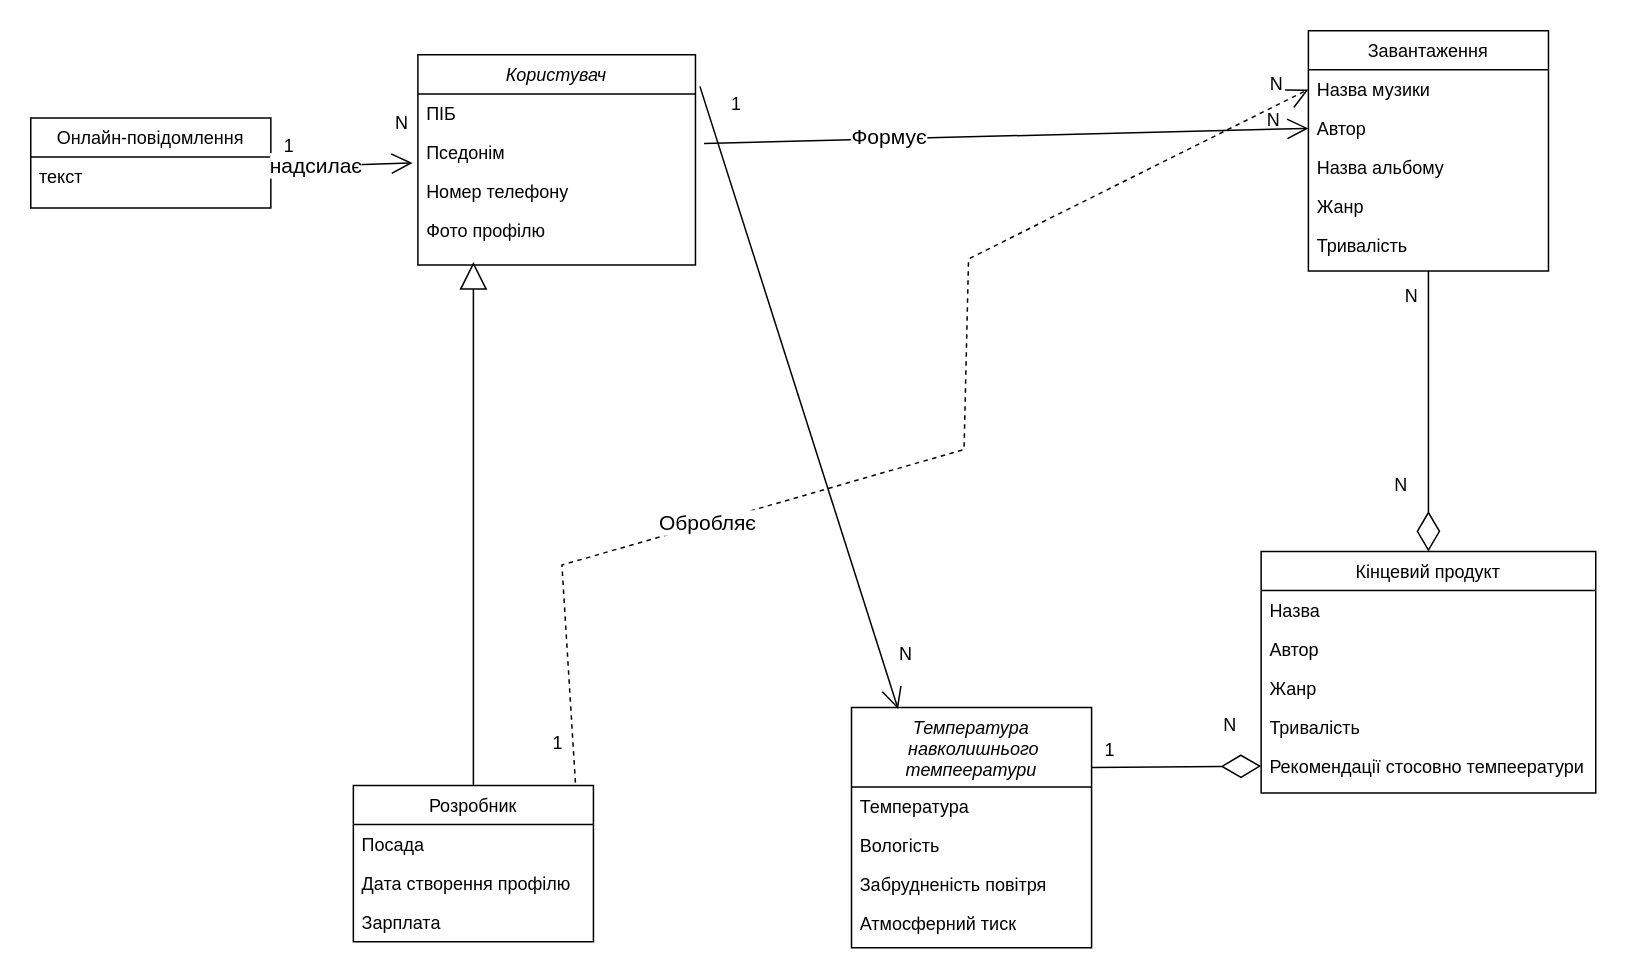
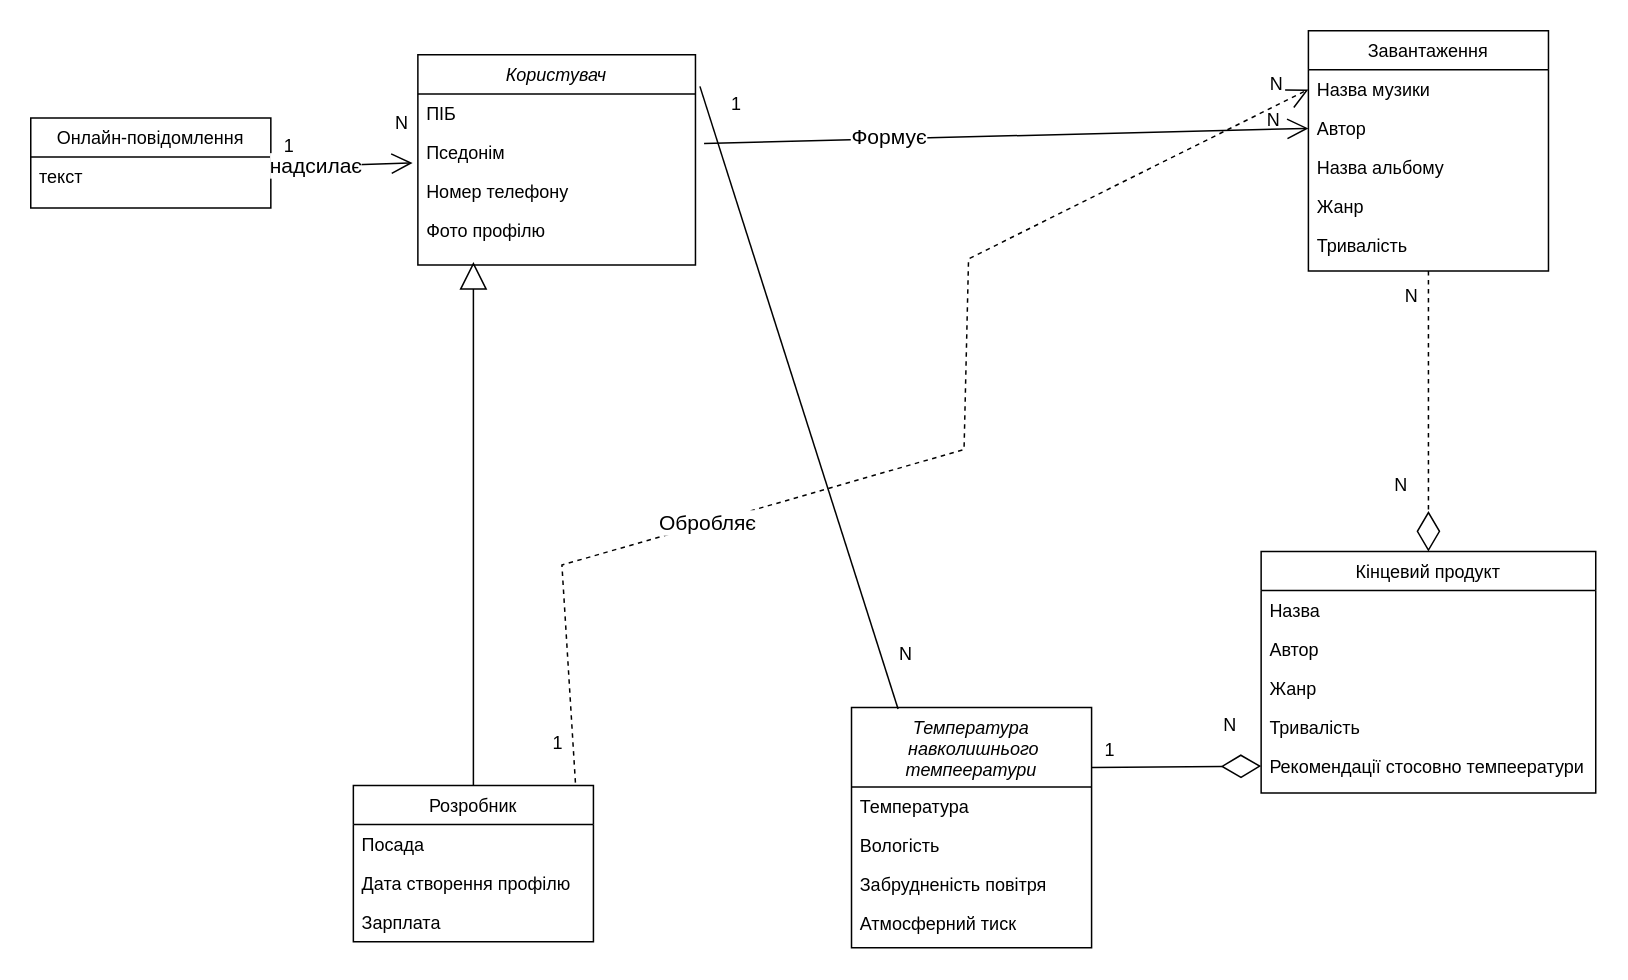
- <mxCell id="25" value="" style="endArrow=diamondThin;endFill=0;endSize=24;html=1;rounded=0;exitX=0.5;exitY=1;exitDx=0;exitDy=0;entryX=0.5;entryY=0;entryDx=0;entryDy=0;" parent="1" source="13" target="19" edge="1"><mxGeometry width="160" relative="1" as="geometry"><mxPoint x="231" y="404" as="sourcePoint" /><mxPoint x="391" y="404" as="targetPoint" /></mxGeometry></mxCell>
+ <mxCell id="25" value="" style="endArrow=diamondThin;endFill=0;endSize=24;html=1;rounded=0;exitX=0.5;exitY=1;exitDx=0;exitDy=0;entryX=0.5;entryY=0;entryDx=0;entryDy=0;dashed=1;" parent="1" source="13" target="19" edge="1"><mxGeometry width="160" relative="1" as="geometry"><mxPoint x="231" y="404" as="sourcePoint" /><mxPoint x="391" y="404" as="targetPoint" /></mxGeometry></mxCell>
- <mxCell id="39" value="" style="endArrow=open;endFill=1;endSize=12;html=1;rounded=0;fontSize=14;entryX=0.194;entryY=0.006;entryDx=0;entryDy=0;entryPerimeter=0;exitX=1.016;exitY=-0.192;exitDx=0;exitDy=0;exitPerimeter=0;" parent="1" target="33" edge="1" source="3"><mxGeometry width="160" relative="1" as="geometry"><mxPoint x="494" y="54" as="sourcePoint" /><mxPoint x="881.5" y="95" as="targetPoint" /></mxGeometry></mxCell>
+ <mxCell id="39" value="" style="endArrow=none;endFill=1;endSize=12;html=1;rounded=0;fontSize=14;entryX=0.194;entryY=0.006;entryDx=0;entryDy=0;entryPerimeter=0;exitX=1.016;exitY=-0.192;exitDx=0;exitDy=0;exitPerimeter=0;" parent="1" target="33" edge="1" source="3"><mxGeometry width="160" relative="1" as="geometry"><mxPoint x="494" y="54" as="sourcePoint" /><mxPoint x="881.5" y="95" as="targetPoint" /></mxGeometry></mxCell>
